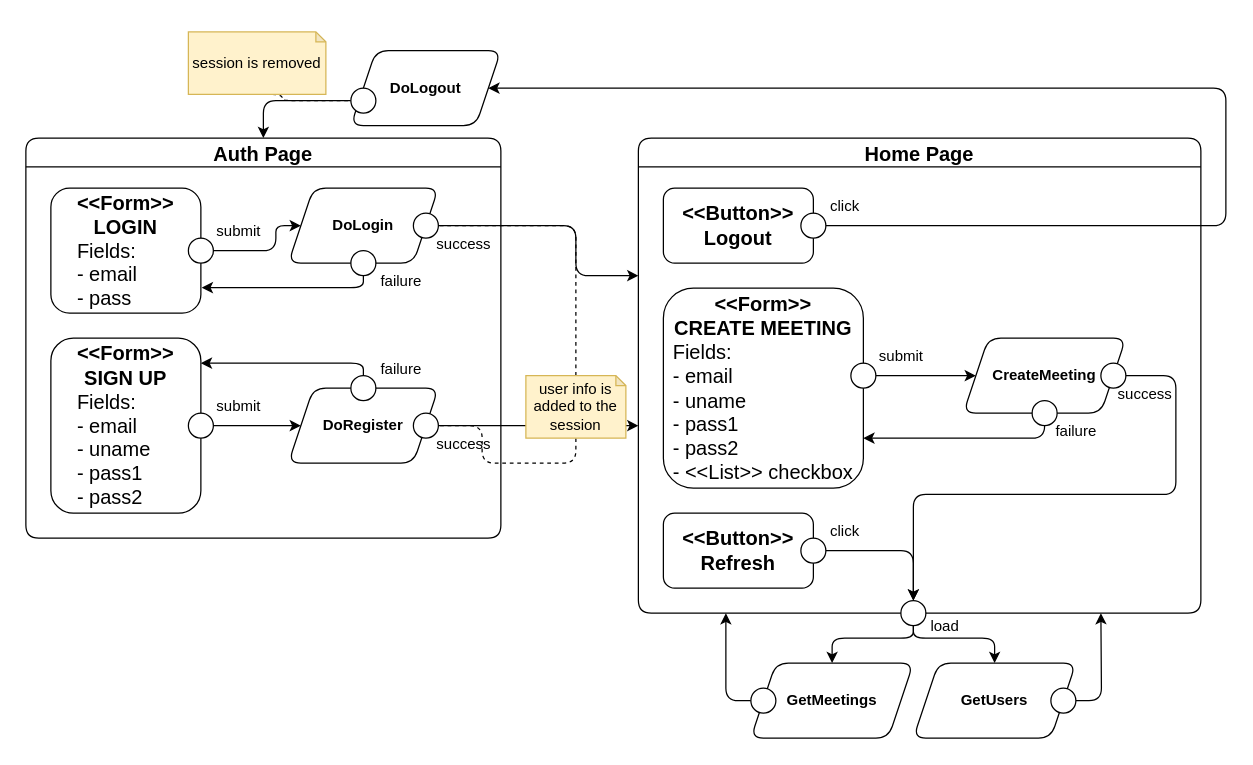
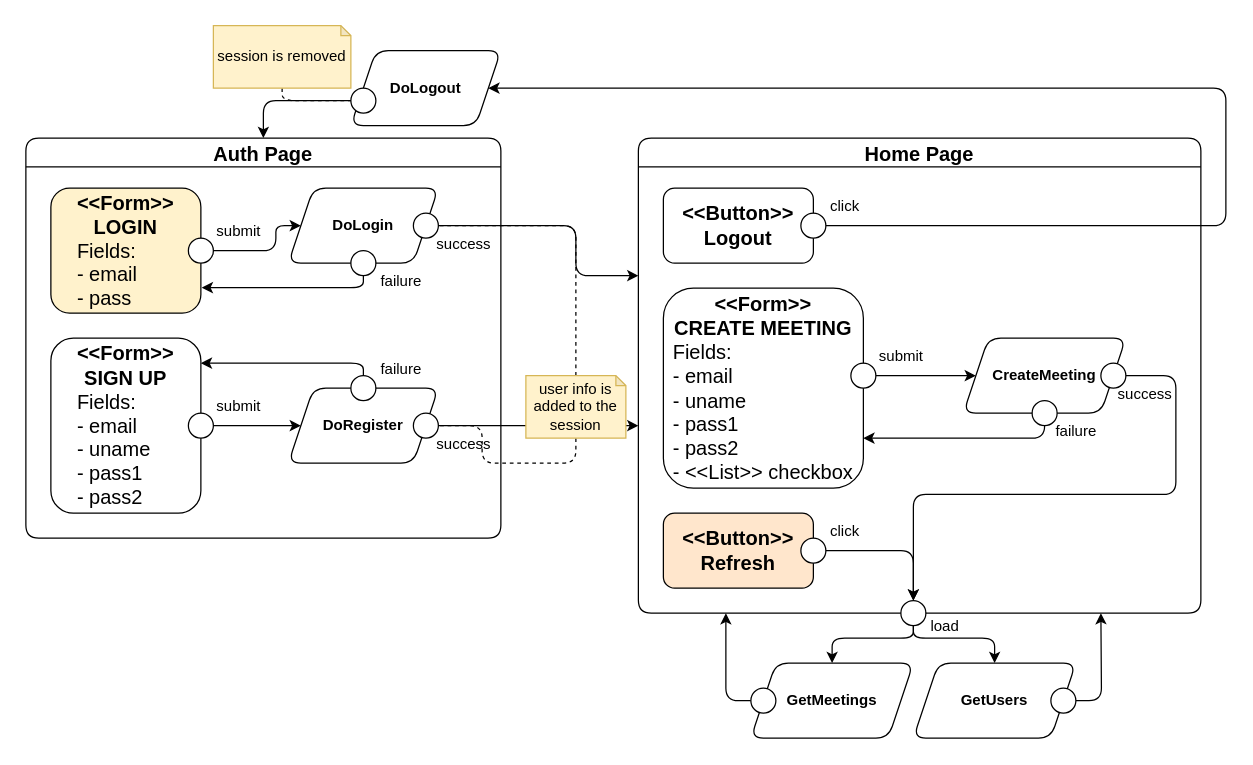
- <mxCell id="51" value="&lt;div&gt;session is removed&lt;/div&gt;" style="shape=note;whiteSpace=wrap;html=1;backgroundOutline=1;darkOpacity=0.05;size=8;rounded=1;fillColor=#fff2cc;strokeColor=#d6b656;" parent="1" vertex="1"><mxGeometry x="150" y="25" width="110" height="50" as="geometry" /></mxCell>
+ <mxCell id="51" value="&lt;div&gt;session is removed&lt;/div&gt;" style="shape=note;whiteSpace=wrap;html=1;backgroundOutline=1;darkOpacity=0.05;size=8;rounded=1;fillColor=#fff2cc;strokeColor=#d6b656;" parent="1" vertex="1"><mxGeometry x="170" y="20" width="110" height="50" as="geometry" /></mxCell>
- <mxCell id="3" value="&lt;div&gt;&lt;b&gt;&amp;lt;&amp;lt;Form&amp;gt;&amp;gt;&lt;/b&gt;&lt;/div&gt;&lt;div&gt;&lt;b&gt;LOGIN&lt;br&gt;&lt;/b&gt;&lt;/div&gt;&lt;div align=&quot;left&quot;&gt;Fields:&lt;/div&gt;&lt;div align=&quot;left&quot;&gt;- email&lt;br&gt;&lt;/div&gt;&lt;div align=&quot;left&quot;&gt;- pass&lt;br&gt;&lt;/div&gt;" style="rounded=1;whiteSpace=wrap;html=1;fontSize=16;" parent="2" vertex="1"><mxGeometry x="20" y="40" width="120" height="100" as="geometry" /></mxCell>
+ <mxCell id="3" value="&lt;div&gt;&lt;b&gt;&amp;lt;&amp;lt;Form&amp;gt;&amp;gt;&lt;/b&gt;&lt;/div&gt;&lt;div&gt;&lt;b&gt;LOGIN&lt;br&gt;&lt;/b&gt;&lt;/div&gt;&lt;div align=&quot;left&quot;&gt;Fields:&lt;/div&gt;&lt;div align=&quot;left&quot;&gt;- email&lt;br&gt;&lt;/div&gt;&lt;div align=&quot;left&quot;&gt;- pass&lt;br&gt;&lt;/div&gt;" style="rounded=1;whiteSpace=wrap;html=1;fontSize=16;fillColor=#fff2cc;" parent="2" vertex="1"><mxGeometry x="20" y="40" width="120" height="100" as="geometry" /></mxCell>
- <mxCell id="32" value="&lt;div&gt;&lt;b&gt;&amp;lt;&amp;lt;Button&amp;gt;&amp;gt;&lt;/b&gt;&lt;/div&gt;&lt;div&gt;&lt;b&gt;Refresh&lt;br&gt;&lt;/b&gt;&lt;/div&gt;" style="rounded=1;whiteSpace=wrap;html=1;fontSize=16;" parent="25" vertex="1"><mxGeometry x="20" y="300" width="120" height="60" as="geometry" /></mxCell>
+ <mxCell id="32" value="&lt;div&gt;&lt;b&gt;&amp;lt;&amp;lt;Button&amp;gt;&amp;gt;&lt;/b&gt;&lt;/div&gt;&lt;div&gt;&lt;b&gt;Refresh&lt;br&gt;&lt;/b&gt;&lt;/div&gt;" style="rounded=1;whiteSpace=wrap;html=1;fontSize=16;fillColor=#ffe6cc;" parent="25" vertex="1"><mxGeometry x="20" y="300" width="120" height="60" as="geometry" /></mxCell>
